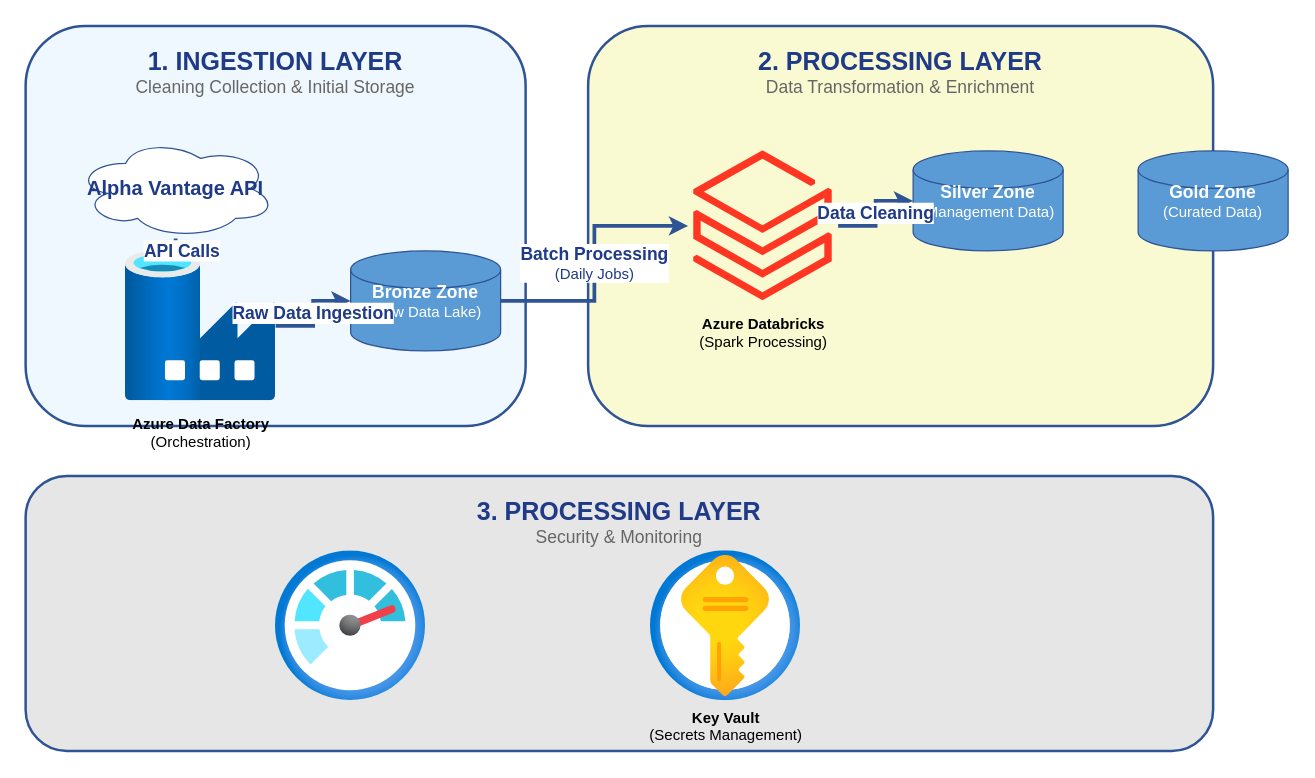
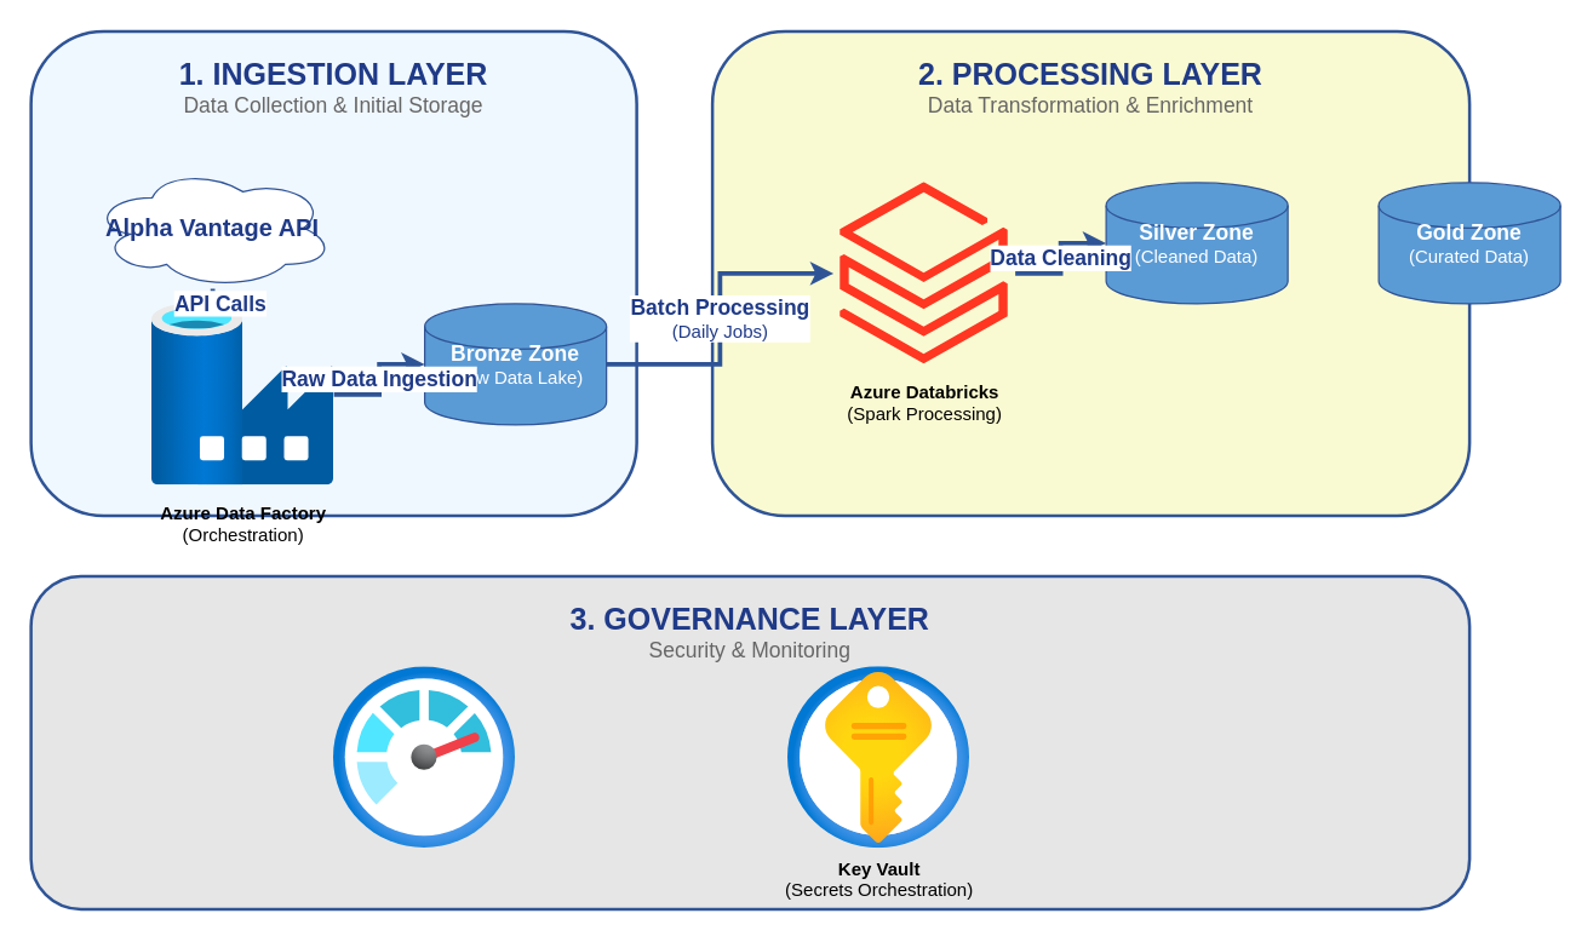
- <mxCell id="2" value="&lt;b&gt;1. INGESTION LAYER&lt;/b&gt;&lt;div style='font-size:14px;color:#666'&gt;Cleaning Collection &amp; Initial Storage&lt;/div&gt;" style="rounded=1;whiteSpace=wrap;html=1;strokeColor=#2F5496;strokeWidth=2;fillColor=#F0F8FF;fontSize=20;fontColor=#1F3A87;align=center;verticalAlign=top;spacingTop=10;" parent="1" vertex="1"><mxGeometry x="20" y="20" width="400" height="320" as="geometry" /></mxCell>
+ <mxCell id="2" value="&lt;b&gt;1. INGESTION LAYER&lt;/b&gt;&lt;div style='font-size:14px;color:#666'&gt;Data Collection &amp; Initial Storage&lt;/div&gt;" style="rounded=1;whiteSpace=wrap;html=1;strokeColor=#2F5496;strokeWidth=2;fillColor=#F0F8FF;fontSize=20;fontColor=#1F3A87;align=center;verticalAlign=top;spacingTop=10;" parent="1" vertex="1"><mxGeometry x="20" y="20" width="400" height="320" as="geometry" /></mxCell>
- <mxCell id="10" value="&lt;b&gt;Silver Zone&lt;/b&gt;&lt;div style='font-size:12px'&gt;(Management Data)&lt;/div&gt;" style="shape=cylinder3;whiteSpace=wrap;html=1;fontSize=14;fontColor=#FFFFFF;align=center;fillColor=#5B9BD5;strokeColor=#2F5496;verticalAlign=middle;" parent="7" vertex="1"><mxGeometry x="260" y="100" width="120" height="80" as="geometry" /></mxCell>
+ <mxCell id="10" value="&lt;b&gt;Silver Zone&lt;/b&gt;&lt;div style='font-size:12px'&gt;(Cleaned Data)&lt;/div&gt;" style="shape=cylinder3;whiteSpace=wrap;html=1;fontSize=14;fontColor=#FFFFFF;align=center;fillColor=#5B9BD5;strokeColor=#2F5496;verticalAlign=middle;" parent="7" vertex="1"><mxGeometry x="260" y="100" width="120" height="80" as="geometry" /></mxCell>
- <mxCell id="13" value="&lt;b&gt;3. PROCESSING LAYER&lt;/b&gt;&lt;div style='font-size:14px;color:#666'&gt;Security &amp; Monitoring&lt;/div&gt;" style="rounded=1;whiteSpace=wrap;html=1;strokeColor=#2F5496;strokeWidth=2;fillColor=#E6E6E6;fontSize=20;fontColor=#1F3A87;align=center;verticalAlign=top;spacingTop=10;" parent="1" vertex="1"><mxGeometry x="20" y="380" width="950" height="220" as="geometry" /></mxCell>
+ <mxCell id="13" value="&lt;b&gt;3. GOVERNANCE LAYER&lt;/b&gt;&lt;div style='font-size:14px;color:#666'&gt;Security &amp; Monitoring&lt;/div&gt;" style="rounded=1;whiteSpace=wrap;html=1;strokeColor=#2F5496;strokeWidth=2;fillColor=#E6E6E6;fontSize=20;fontColor=#1F3A87;align=center;verticalAlign=top;spacingTop=10;" parent="1" vertex="1"><mxGeometry x="20" y="380" width="950" height="220" as="geometry" /></mxCell>
- <mxCell id="16" value="&lt;b&gt;Key Vault&lt;/b&gt;&lt;div style='font-size:12px'&gt;(Secrets Management)&lt;/div&gt;" style="text;html=1;strokeColor=none;fillColor=none;align=center;verticalAlign=top;" parent="13" vertex="1"><mxGeometry x="500" y="180" width="120" height="40" as="geometry" /></mxCell>
+ <mxCell id="16" value="&lt;b&gt;Key Vault&lt;/b&gt;&lt;div style='font-size:12px'&gt;(Secrets Orchestration)&lt;/div&gt;" style="text;html=1;strokeColor=none;fillColor=none;align=center;verticalAlign=top;" parent="13" vertex="1"><mxGeometry x="500" y="180" width="120" height="40" as="geometry" /></mxCell>
